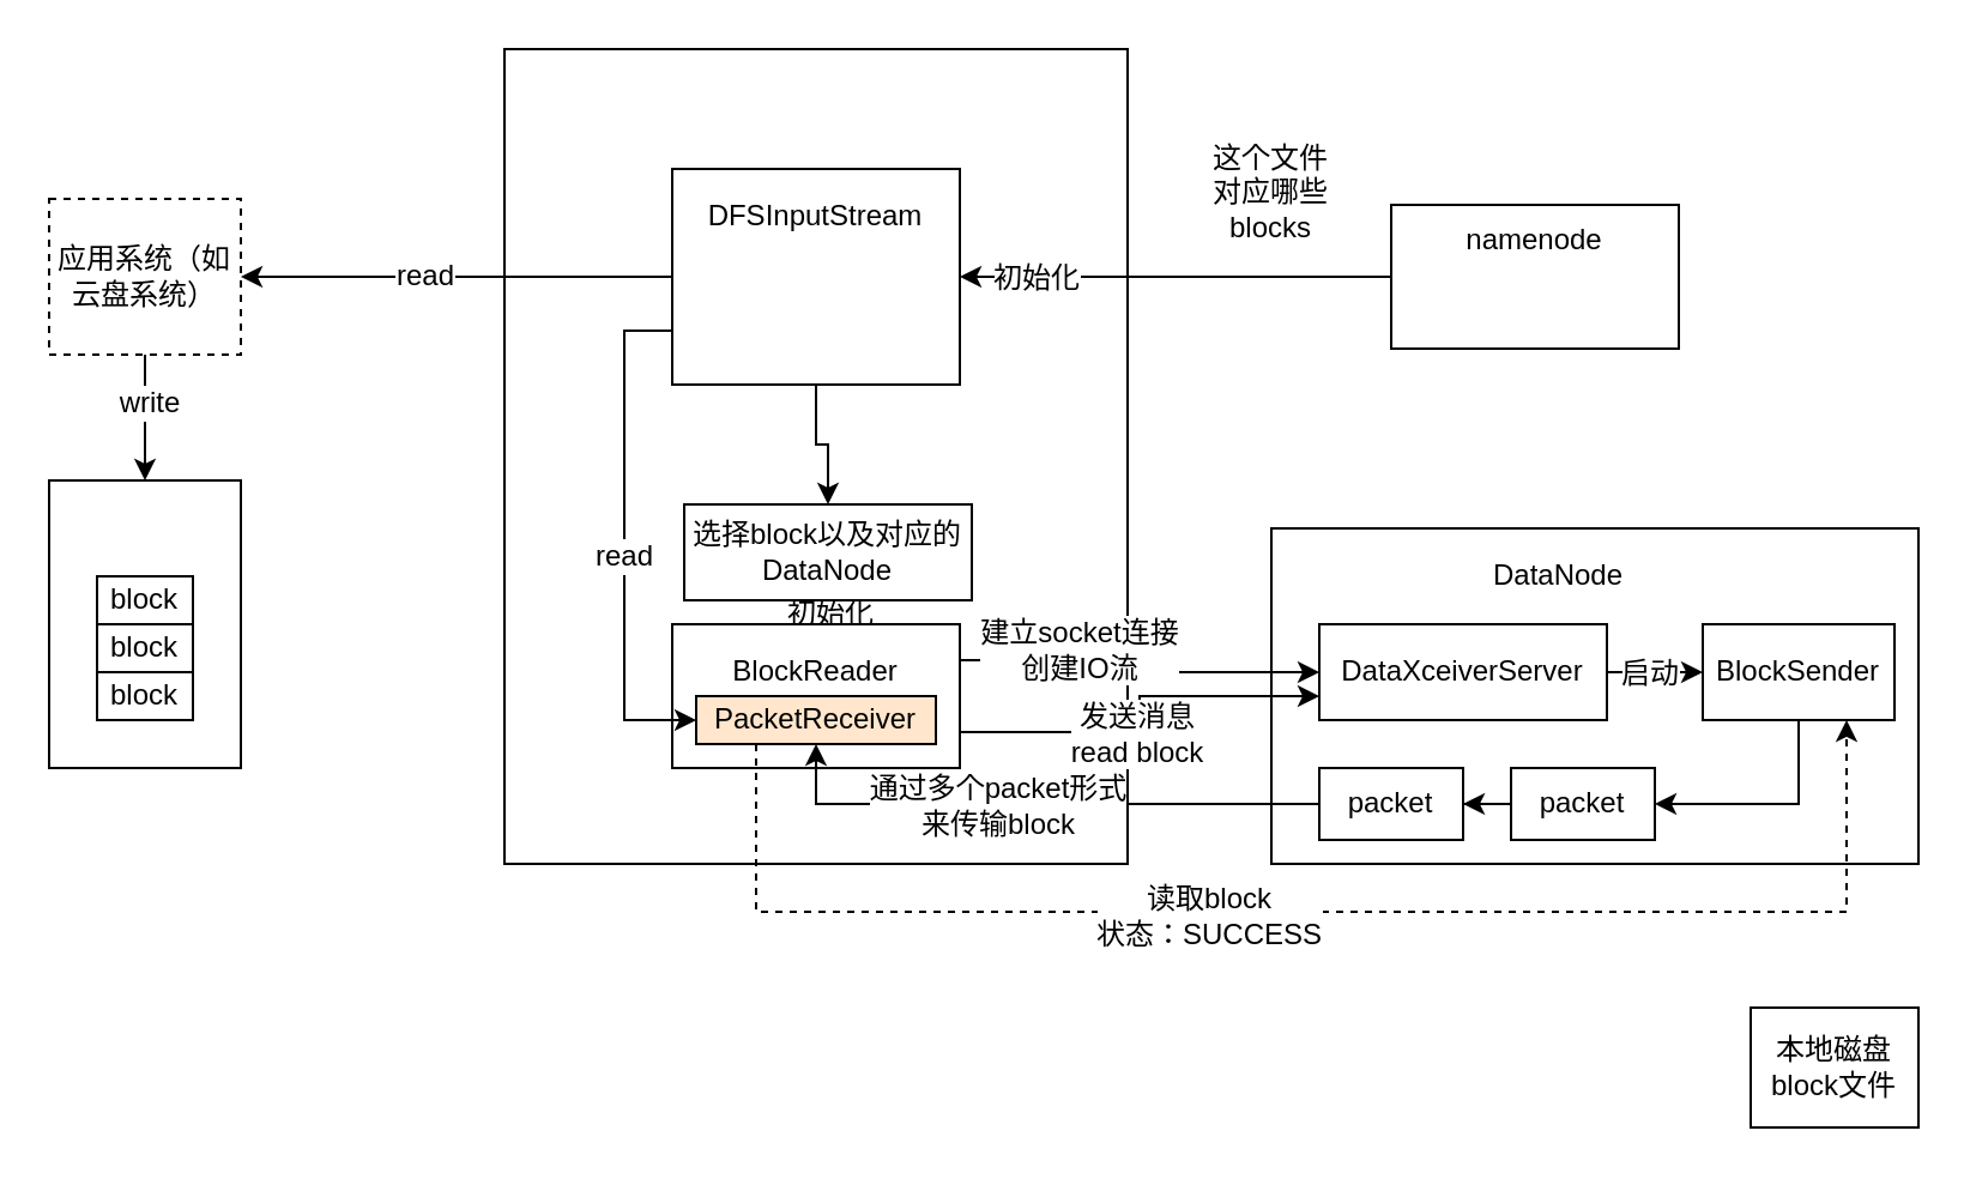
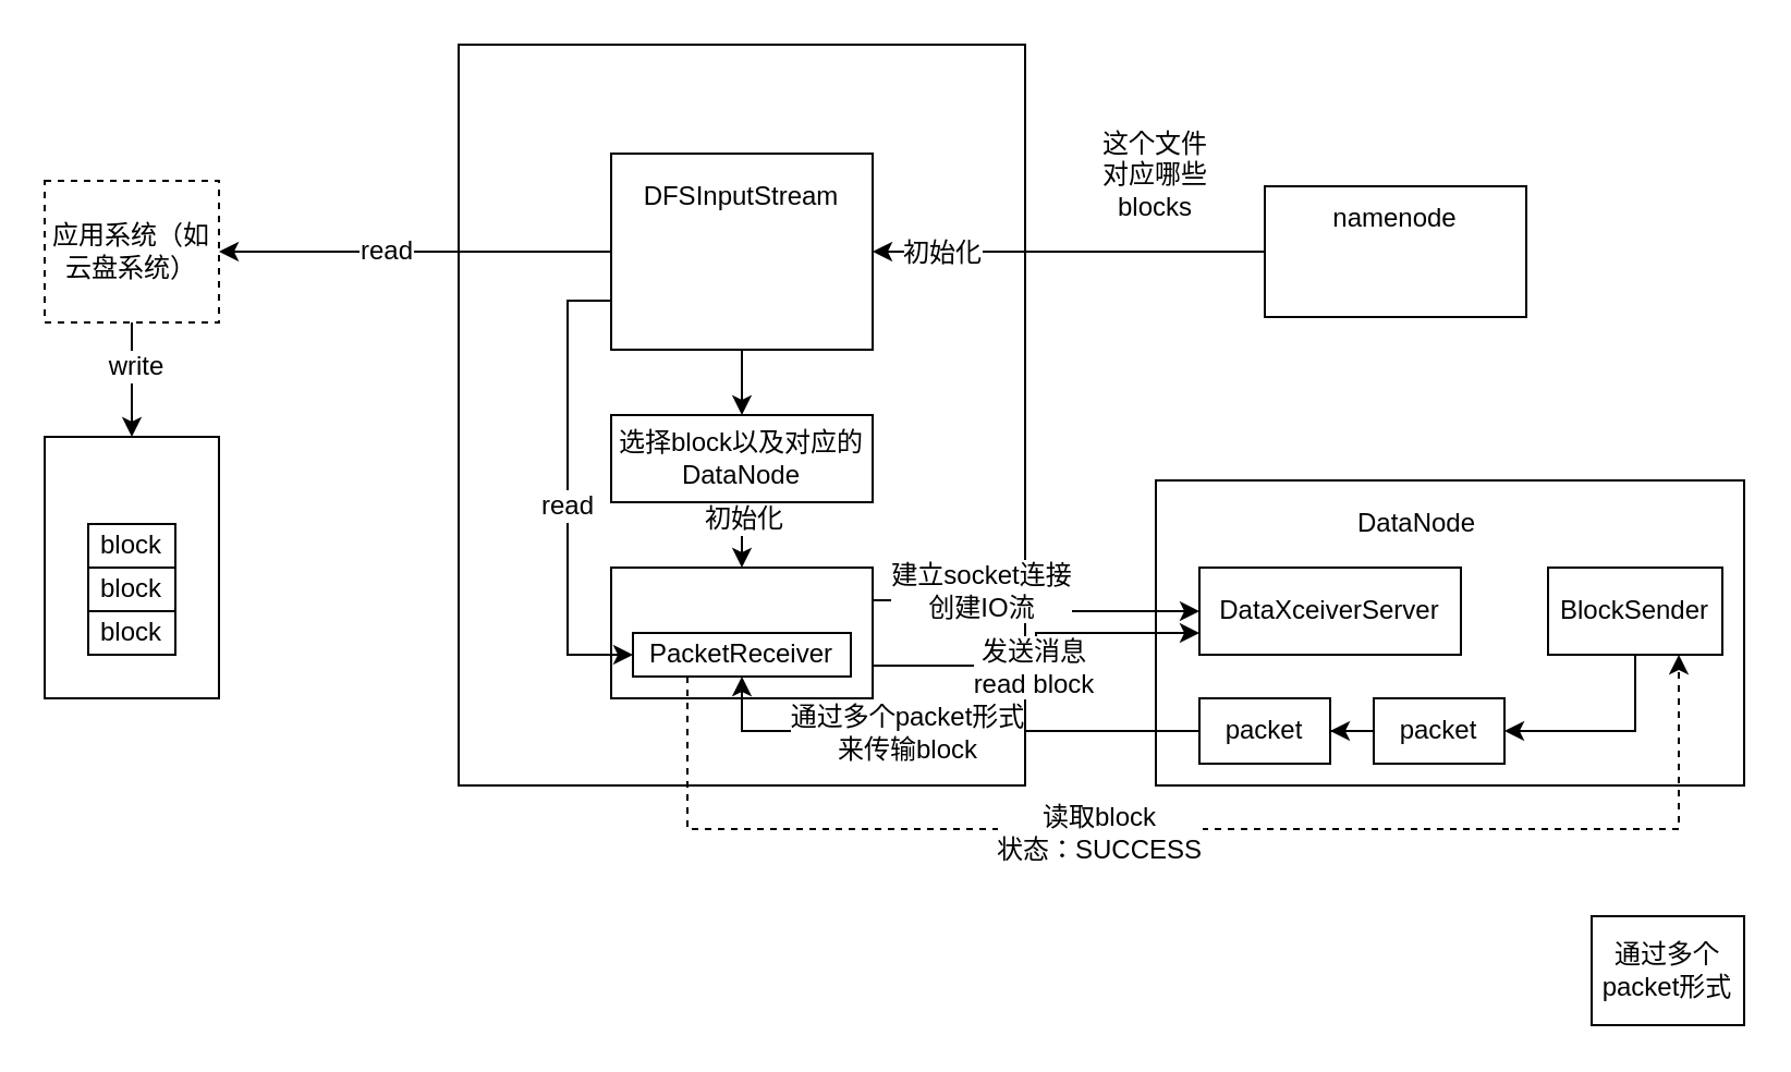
- <mxCell id="22" value="选择block以及对应的DataNode" style="rounded=0;whiteSpace=wrap;html=1;" vertex="1" parent="1"><mxGeometry x="285" y="210" width="120" height="40" as="geometry" /></mxCell>
+ <mxCell id="22" value="选择block以及对应的DataNode" style="rounded=0;whiteSpace=wrap;html=1;" vertex="1" parent="1"><mxGeometry x="280" y="190" width="120" height="40" as="geometry" /></mxCell>
- <mxCell id="24" value="BlockReader" style="text;html=1;strokeColor=none;fillColor=none;align=center;verticalAlign=middle;whiteSpace=wrap;rounded=0;" vertex="1" parent="1"><mxGeometry x="320" y="270" width="40" height="20" as="geometry" /></mxCell>
- <mxCell id="30" style="edgeStyle=orthogonalEdgeStyle;rounded=0;orthogonalLoop=1;jettySize=auto;html=1;exitX=1;exitY=0.5;exitDx=0;exitDy=0;" edge="1" parent="1" source="32" target="39"><mxGeometry relative="1" as="geometry" /></mxCell>
- <mxCell id="31" value="启动" style="text;html=1;align=center;verticalAlign=middle;resizable=0;points=[];labelBackgroundColor=#ffffff;" vertex="1" connectable="0" parent="30"><mxGeometry x="-0.156" relative="1" as="geometry"><mxPoint as="offset" /></mxGeometry></mxCell>
- <mxCell id="25" value="PacketReceiver" style="rounded=0;whiteSpace=wrap;html=1;fillColor=#ffe6cc;" vertex="1" parent="1"><mxGeometry x="290" y="290" width="100" height="20" as="geometry" /></mxCell>
+ <mxCell id="25" value="PacketReceiver" style="rounded=0;whiteSpace=wrap;html=1;" vertex="1" parent="1"><mxGeometry x="290" y="290" width="100" height="20" as="geometry" /></mxCell>
- <mxCell id="46" value="本地磁盘block文件" style="rounded=0;whiteSpace=wrap;html=1;" vertex="1" parent="1"><mxGeometry x="730" y="420" width="70" height="50" as="geometry" /></mxCell>
+ <mxCell id="46" value="通过多个packet形式" style="rounded=0;whiteSpace=wrap;html=1;" vertex="1" parent="1"><mxGeometry x="730" y="420" width="70" height="50" as="geometry" /></mxCell>
